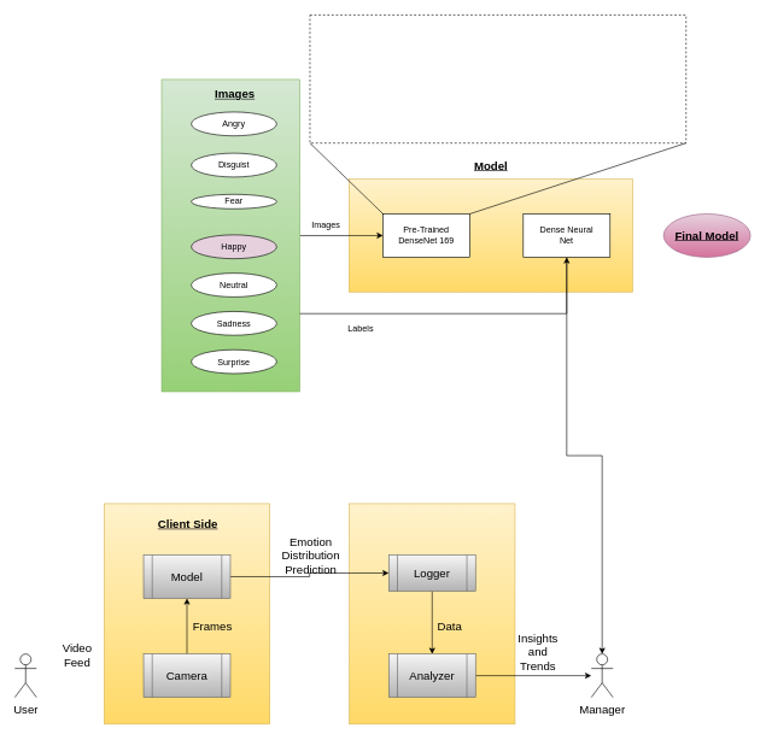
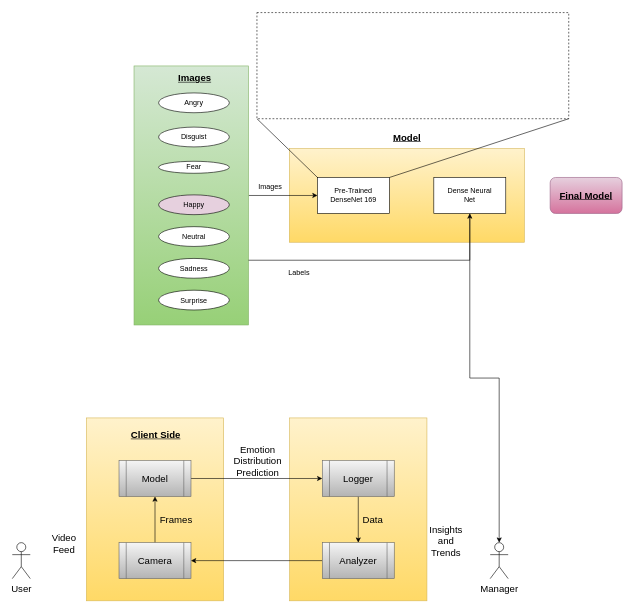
- <mxCell id="24" value="&lt;b&gt;&lt;u&gt;&lt;font style=&quot;font-size: 16px;&quot;&gt;Final Model&lt;/font&gt;&lt;/u&gt;&lt;/b&gt;" style="ellipse;whiteSpace=wrap;html=1;strokeWidth=1;fillColor=#e6d0de;gradientColor=#d5739d;strokeColor=#996185;" vertex="1" parent="1"><mxGeometry x="917" y="295" width="120" height="60" as="geometry" /></mxCell>
+ <mxCell id="24" value="&lt;b&gt;&lt;u&gt;&lt;font style=&quot;font-size: 16px;&quot;&gt;Final Model&lt;/font&gt;&lt;/u&gt;&lt;/b&gt;" style="rounded=1;whiteSpace=wrap;html=1;strokeWidth=1;fillColor=#e6d0de;gradientColor=#d5739d;strokeColor=#996185;" vertex="1" parent="1"><mxGeometry x="917" y="295" width="120" height="60" as="geometry" /></mxCell>
- <mxCell id="35" value="&lt;div&gt;Logger&lt;/div&gt;" style="shape=process;whiteSpace=wrap;html=1;backgroundOutline=1;fontSize=16;strokeWidth=1;fillColor=#f5f5f5;gradientColor=#b3b3b3;strokeColor=#666666;" vertex="1" parent="1"><mxGeometry x="537" y="767" width="120" height="50" as="geometry" /></mxCell>
+ <mxCell id="35" value="&lt;div&gt;Logger&lt;/div&gt;" style="shape=process;whiteSpace=wrap;html=1;backgroundOutline=1;fontSize=16;strokeWidth=1;fillColor=#f5f5f5;gradientColor=#b3b3b3;strokeColor=#666666;" vertex="1" parent="1"><mxGeometry x="537" y="767" width="120" height="60" as="geometry" /></mxCell>
- <mxCell id="36" style="edgeStyle=orthogonalEdgeStyle;rounded=0;orthogonalLoop=1;jettySize=auto;html=1;fontSize=16;startArrow=none;startFill=0;endArrow=classic;endFill=1;" edge="1" parent="1" source="37" target="39"><mxGeometry relative="1" as="geometry" /></mxCell>
+ <mxCell id="36" style="edgeStyle=orthogonalEdgeStyle;rounded=0;orthogonalLoop=1;jettySize=auto;html=1;fontSize=16;startArrow=none;startFill=0;endArrow=classic;endFill=1;" edge="1" parent="1" source="37" target="29"><mxGeometry relative="1" as="geometry" /></mxCell>
